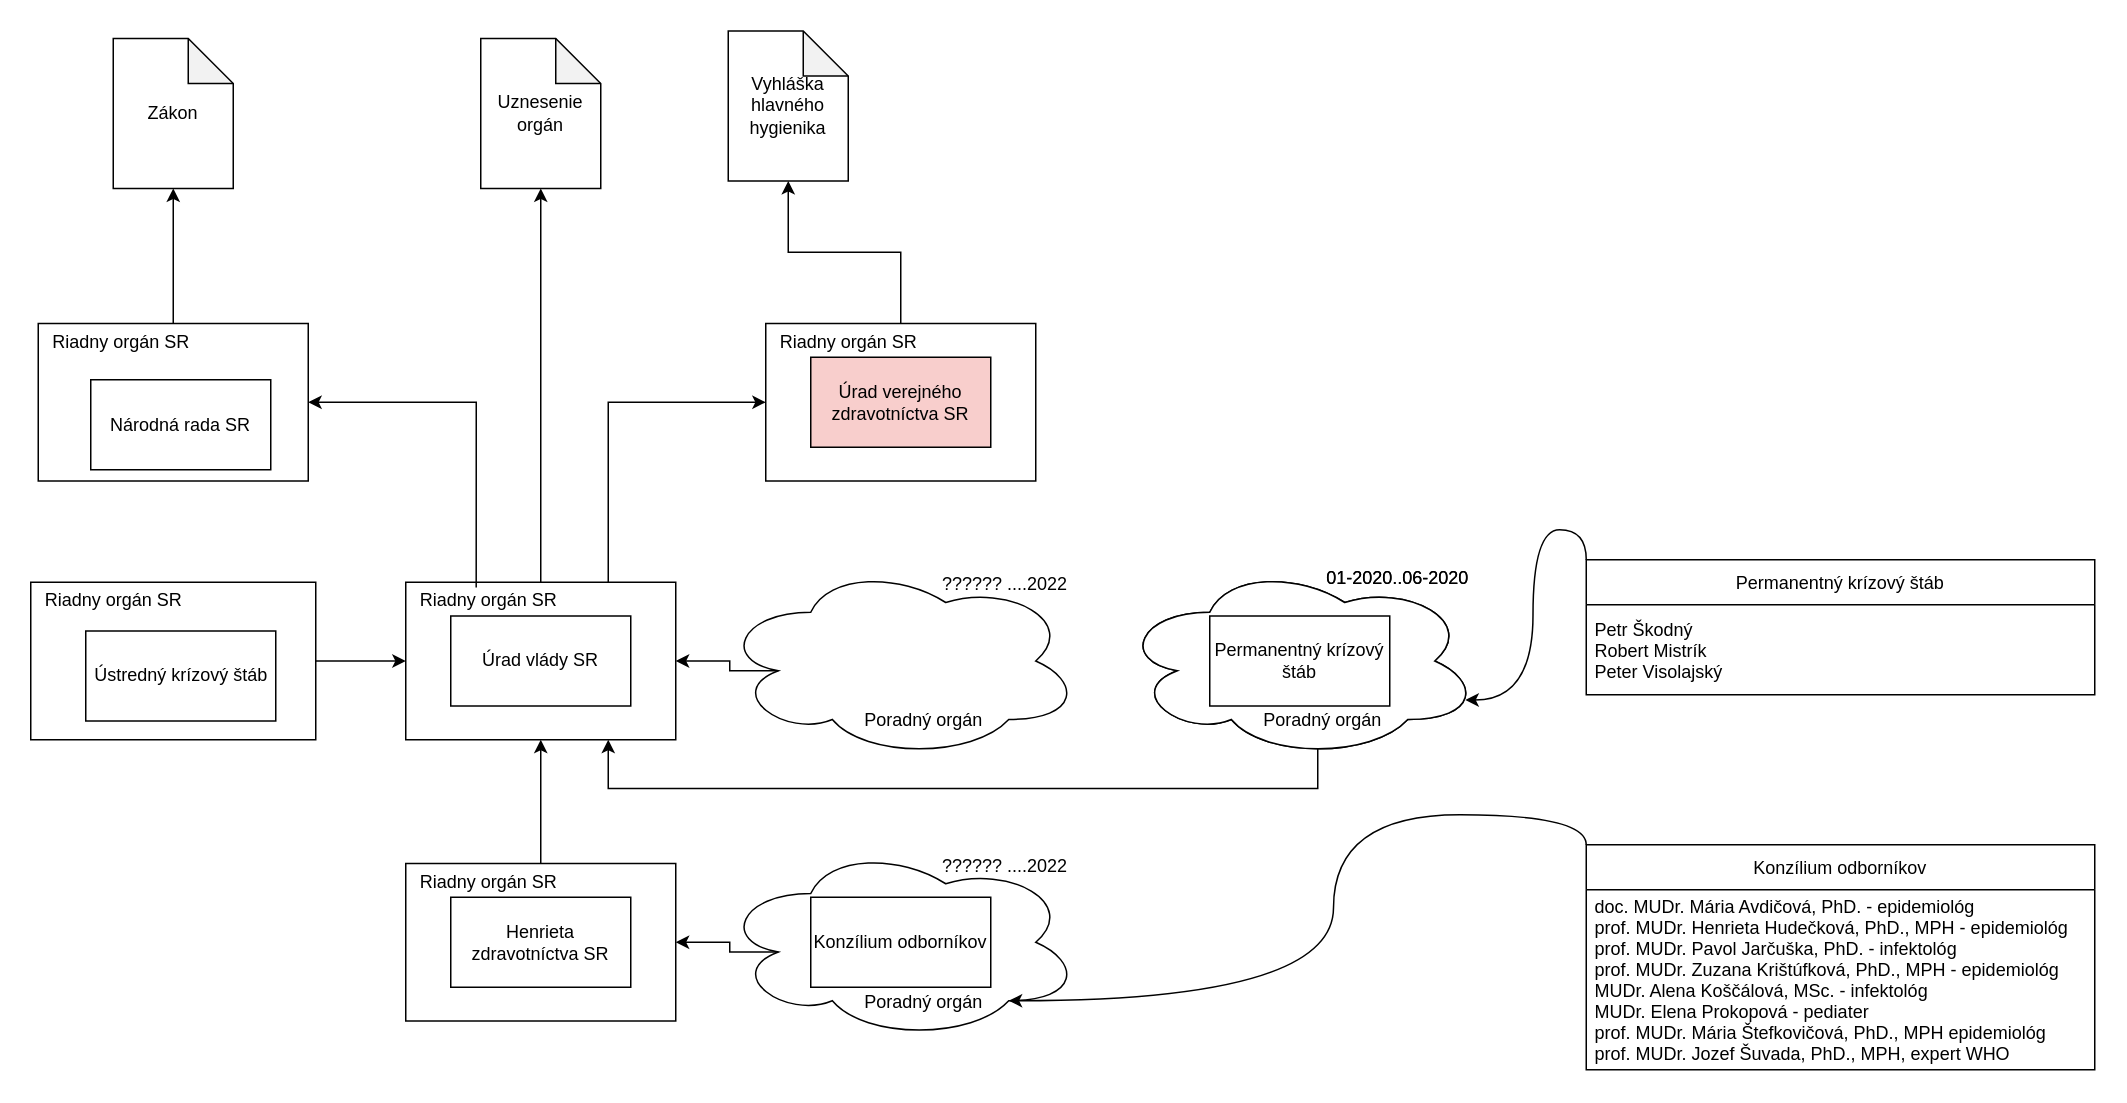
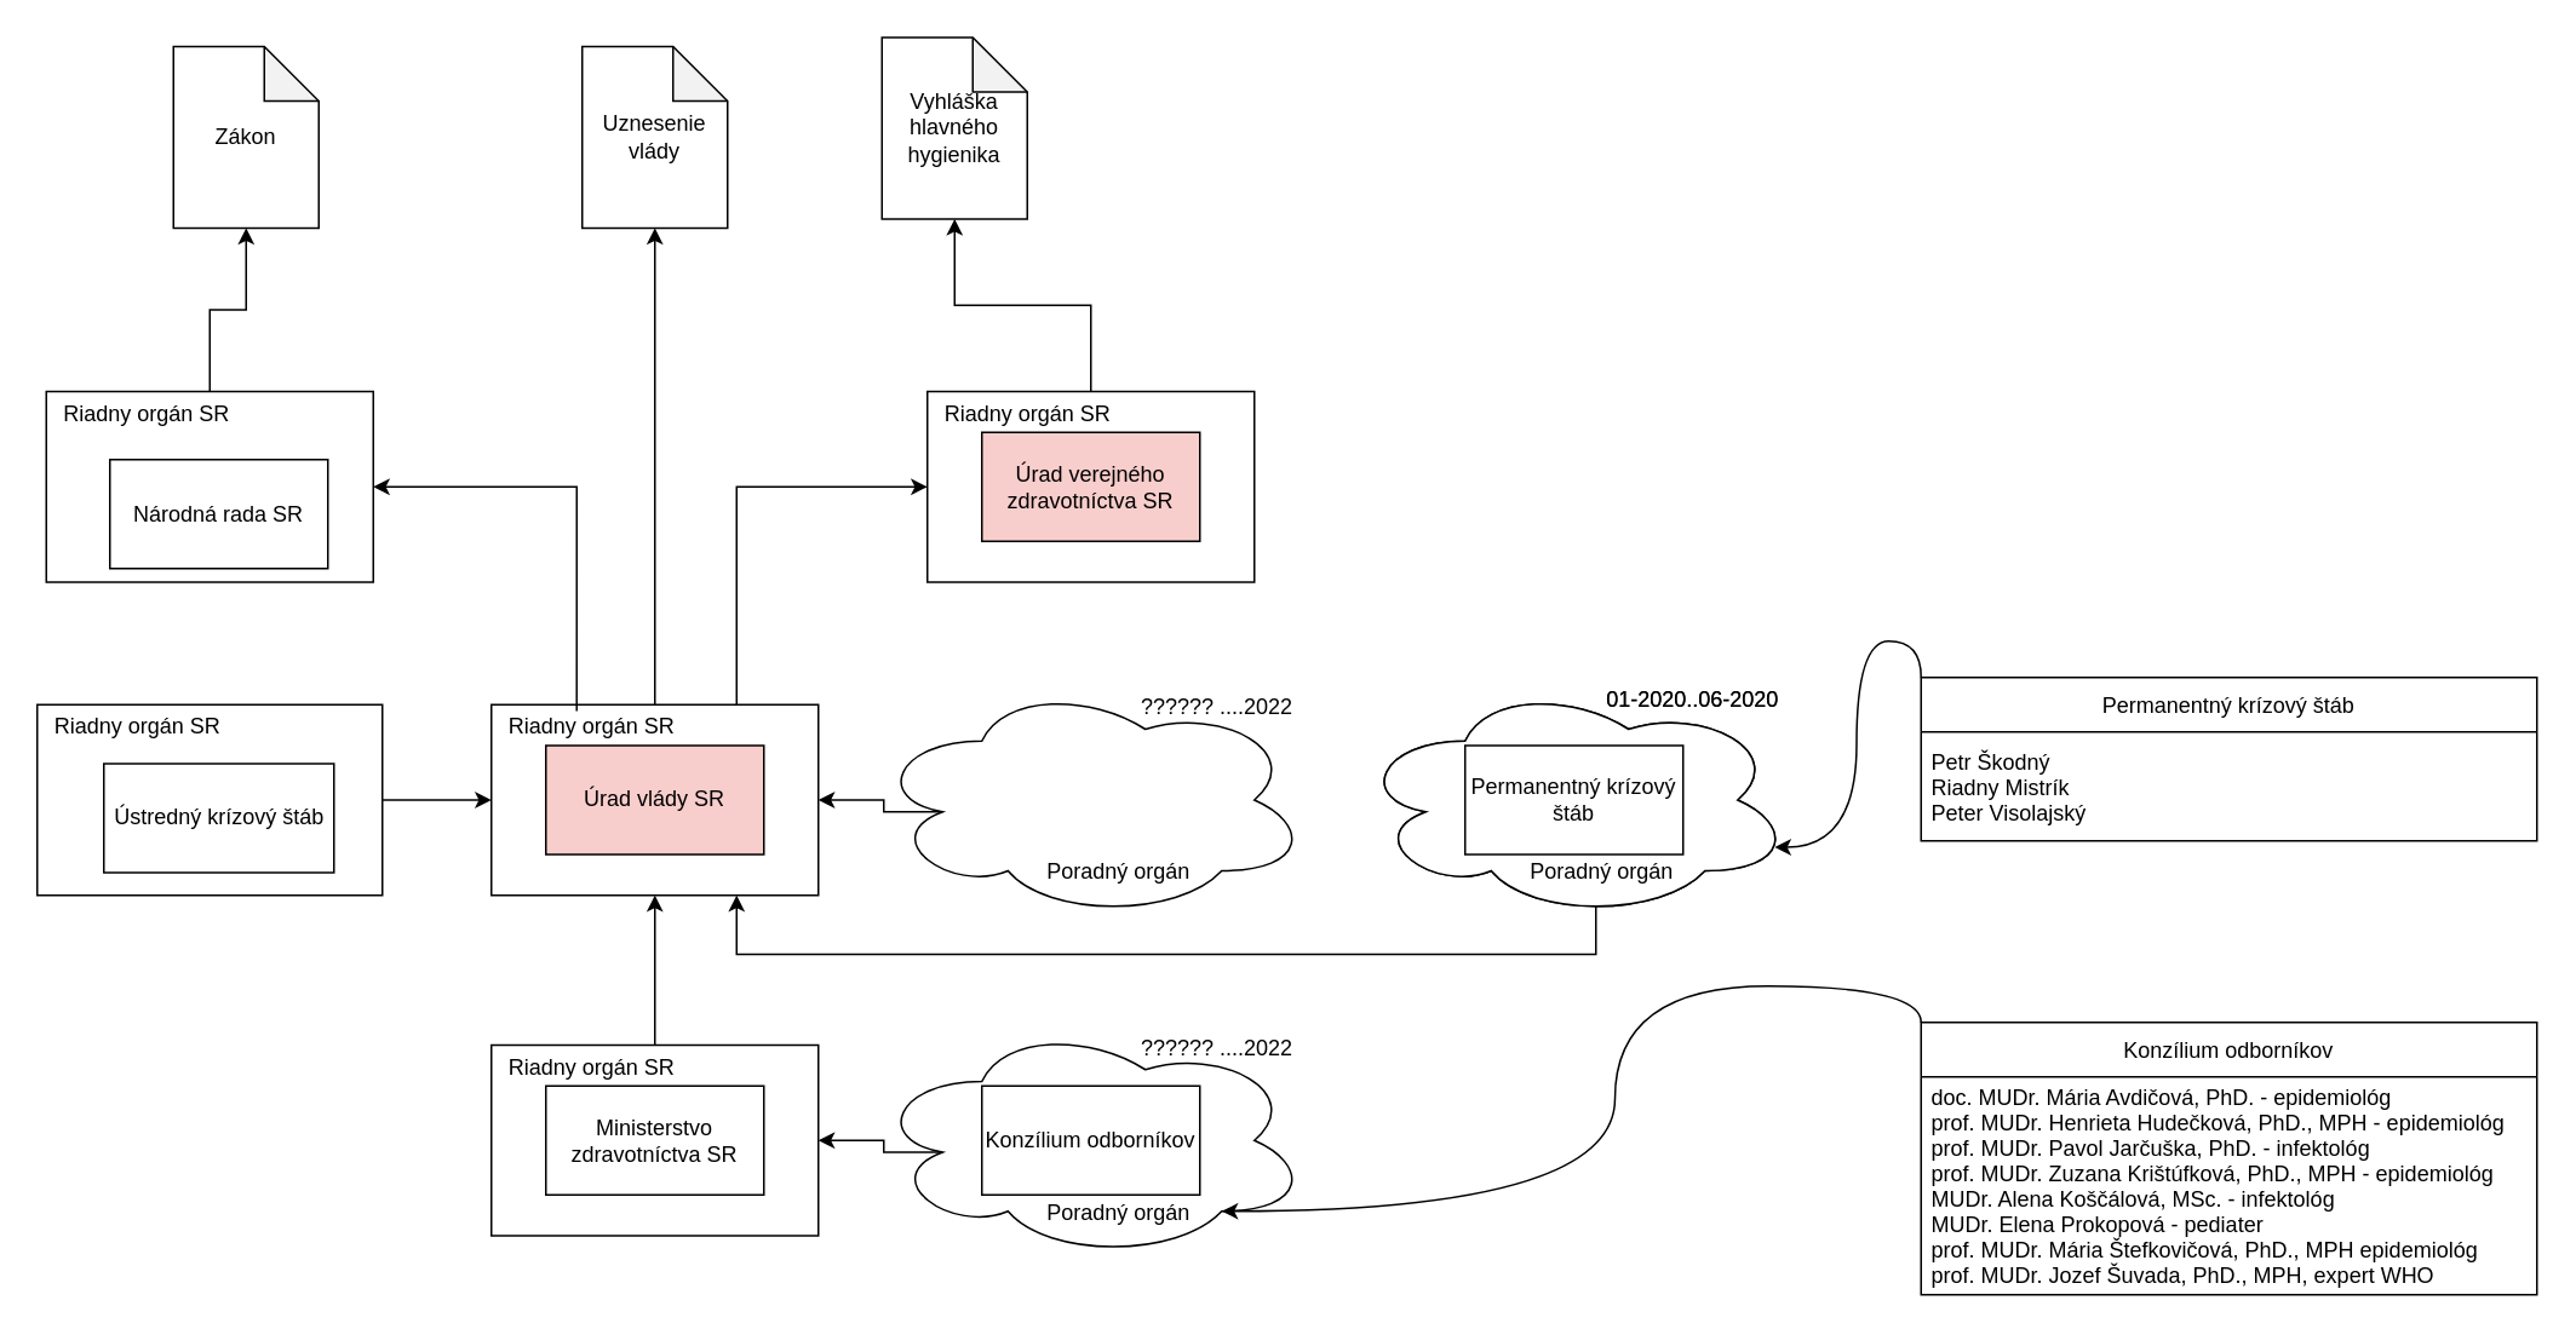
- <mxCell id="48" value="Zákon" style="shape=note;whiteSpace=wrap;html=1;backgroundOutline=1;darkOpacity=0.05;" parent="1" vertex="1"><mxGeometry x="75" y="25" width="80" height="100" as="geometry" /></mxCell>
+ <mxCell id="48" value="Zákon" style="shape=note;whiteSpace=wrap;html=1;backgroundOutline=1;darkOpacity=0.05;" parent="1" vertex="1"><mxGeometry x="95" y="25" width="80" height="100" as="geometry" /></mxCell>
- <mxCell id="50" value="Uznesenie orgán" style="shape=note;whiteSpace=wrap;html=1;backgroundOutline=1;darkOpacity=0.05;" parent="1" vertex="1"><mxGeometry x="320" y="25" width="80" height="100" as="geometry" /></mxCell>
+ <mxCell id="50" value="Uznesenie vlády" style="shape=note;whiteSpace=wrap;html=1;backgroundOutline=1;darkOpacity=0.05;" parent="1" vertex="1"><mxGeometry x="320" y="25" width="80" height="100" as="geometry" /></mxCell>
- <mxCell id="59" value="Petr Škodný&#10;Robert Mistrík&#10;Peter Visolajský" style="text;strokeColor=none;fillColor=none;align=left;verticalAlign=middle;spacingLeft=4;spacingRight=4;overflow=hidden;points=[[0,0.5],[1,0.5]];portConstraint=eastwest;rotatable=0;" parent="58" vertex="1"><mxGeometry y="30" width="339" height="60" as="geometry" /></mxCell>
+ <mxCell id="59" value="Petr Škodný&#10;Riadny Mistrík&#10;Peter Visolajský" style="text;strokeColor=none;fillColor=none;align=left;verticalAlign=middle;spacingLeft=4;spacingRight=4;overflow=hidden;points=[[0,0.5],[1,0.5]];portConstraint=eastwest;rotatable=0;" parent="58" vertex="1"><mxGeometry y="30" width="339" height="60" as="geometry" /></mxCell>
- <mxCell id="15" value="Úrad vlády SR" style="rounded=0;whiteSpace=wrap;html=1;" parent="11" vertex="1"><mxGeometry x="30" y="22.5" width="120" height="60" as="geometry" /></mxCell>
+ <mxCell id="15" value="Úrad vlády SR" style="rounded=0;whiteSpace=wrap;html=1;fillColor=#f8cecc;" parent="11" vertex="1"><mxGeometry x="30" y="22.5" width="120" height="60" as="geometry" /></mxCell>
- <mxCell id="30" value="Henrieta zdravotníctva SR" style="rounded=0;whiteSpace=wrap;html=1;" parent="26" vertex="1"><mxGeometry x="30" y="22.5" width="120" height="60" as="geometry" /></mxCell>
+ <mxCell id="30" value="Ministerstvo zdravotníctva SR" style="rounded=0;whiteSpace=wrap;html=1;" parent="26" vertex="1"><mxGeometry x="30" y="22.5" width="120" height="60" as="geometry" /></mxCell>
